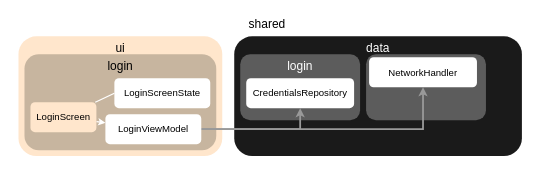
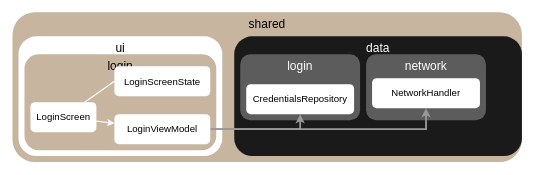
- <mxCell id="2" value="shared" style="rounded=1;whiteSpace=wrap;html=1;fontSize=20;strokeColor=none;fillColor=#FFFFFF;verticalAlign=top;" parent="1" vertex="1"><mxGeometry y="20" width="850" height="250" as="geometry" x="20" /></mxCell>
+ <mxCell id="2" value="shared" style="rounded=1;whiteSpace=wrap;html=1;fontSize=20;strokeColor=none;fillColor=#c7b59f;verticalAlign=top;" parent="1" vertex="1"><mxGeometry y="20" width="850" height="250" as="geometry" x="20" /></mxCell>
- <mxCell id="6" value="ui" style="rounded=1;whiteSpace=wrap;html=1;fontSize=20;verticalAlign=top;fillColor=#ffe6cc;strokeColor=none;" parent="1" vertex="1"><mxGeometry x="30" y="60" width="340" height="200" as="geometry" /></mxCell>
+ <mxCell id="6" value="ui" style="rounded=1;whiteSpace=wrap;html=1;fontSize=20;verticalAlign=top;fillColor=#ffffff;strokeColor=none;" parent="1" vertex="1"><mxGeometry x="30" y="60" width="340" height="200" as="geometry" /></mxCell>
- <mxCell id="16" value="NetworkHandler" style="rounded=1;whiteSpace=wrap;html=1;fontSize=16;strokeColor=none;" parent="1" vertex="1"><mxGeometry x="615" y="95" width="180" height="50" as="geometry" /></mxCell>
+ <mxCell id="16" value="NetworkHandler" style="rounded=1;whiteSpace=wrap;html=1;fontSize=16;strokeColor=none;" parent="1" vertex="1"><mxGeometry x="620" y="130" width="180" height="50" as="geometry" /></mxCell>
- <mxCell id="11" value="LoginScreenState" style="rounded=1;whiteSpace=wrap;html=1;fontSize=16;strokeColor=none;" parent="1" vertex="1"><mxGeometry x="190" y="130" width="160" height="50" as="geometry" /></mxCell>
+ <mxCell id="11" value="LoginScreenState" style="rounded=1;whiteSpace=wrap;html=1;fontSize=16;strokeColor=none;" parent="1" vertex="1"><mxGeometry x="190" y="110" width="160" height="50" as="geometry" /></mxCell>
- <mxCell id="15" value="CredentialsRepository" style="rounded=1;whiteSpace=wrap;html=1;fontSize=16;strokeColor=none;" parent="1" vertex="1"><mxGeometry x="410" y="130" width="180" height="50" as="geometry" /></mxCell>
+ <mxCell id="15" value="CredentialsRepository" style="rounded=1;whiteSpace=wrap;html=1;fontSize=16;strokeColor=none;" parent="1" vertex="1"><mxGeometry x="410" y="140" width="180" height="50" as="geometry" /></mxCell>
- <mxCell id="10" value="LoginScreen" style="rounded=1;whiteSpace=wrap;html=1;fontSize=16;strokeColor=none;fillColor=#ffe6cc;" parent="1" vertex="1"><mxGeometry x="50" y="170" width="110" height="50" as="geometry" /></mxCell>
+ <mxCell id="10" value="LoginScreen" style="rounded=1;whiteSpace=wrap;html=1;fontSize=16;strokeColor=none;" parent="1" vertex="1"><mxGeometry x="50" y="170" width="110" height="50" as="geometry" /></mxCell>
- <mxCell id="14" value="LoginViewModel" style="rounded=1;whiteSpace=wrap;html=1;fontSize=16;strokeColor=none;" parent="1" vertex="1"><mxGeometry x="175" y="190" width="160" height="50" as="geometry" /></mxCell>
+ <mxCell id="14" value="LoginViewModel" style="rounded=1;whiteSpace=wrap;html=1;fontSize=16;strokeColor=none;" parent="1" vertex="1"><mxGeometry x="190" y="190" width="160" height="50" as="geometry" /></mxCell>
